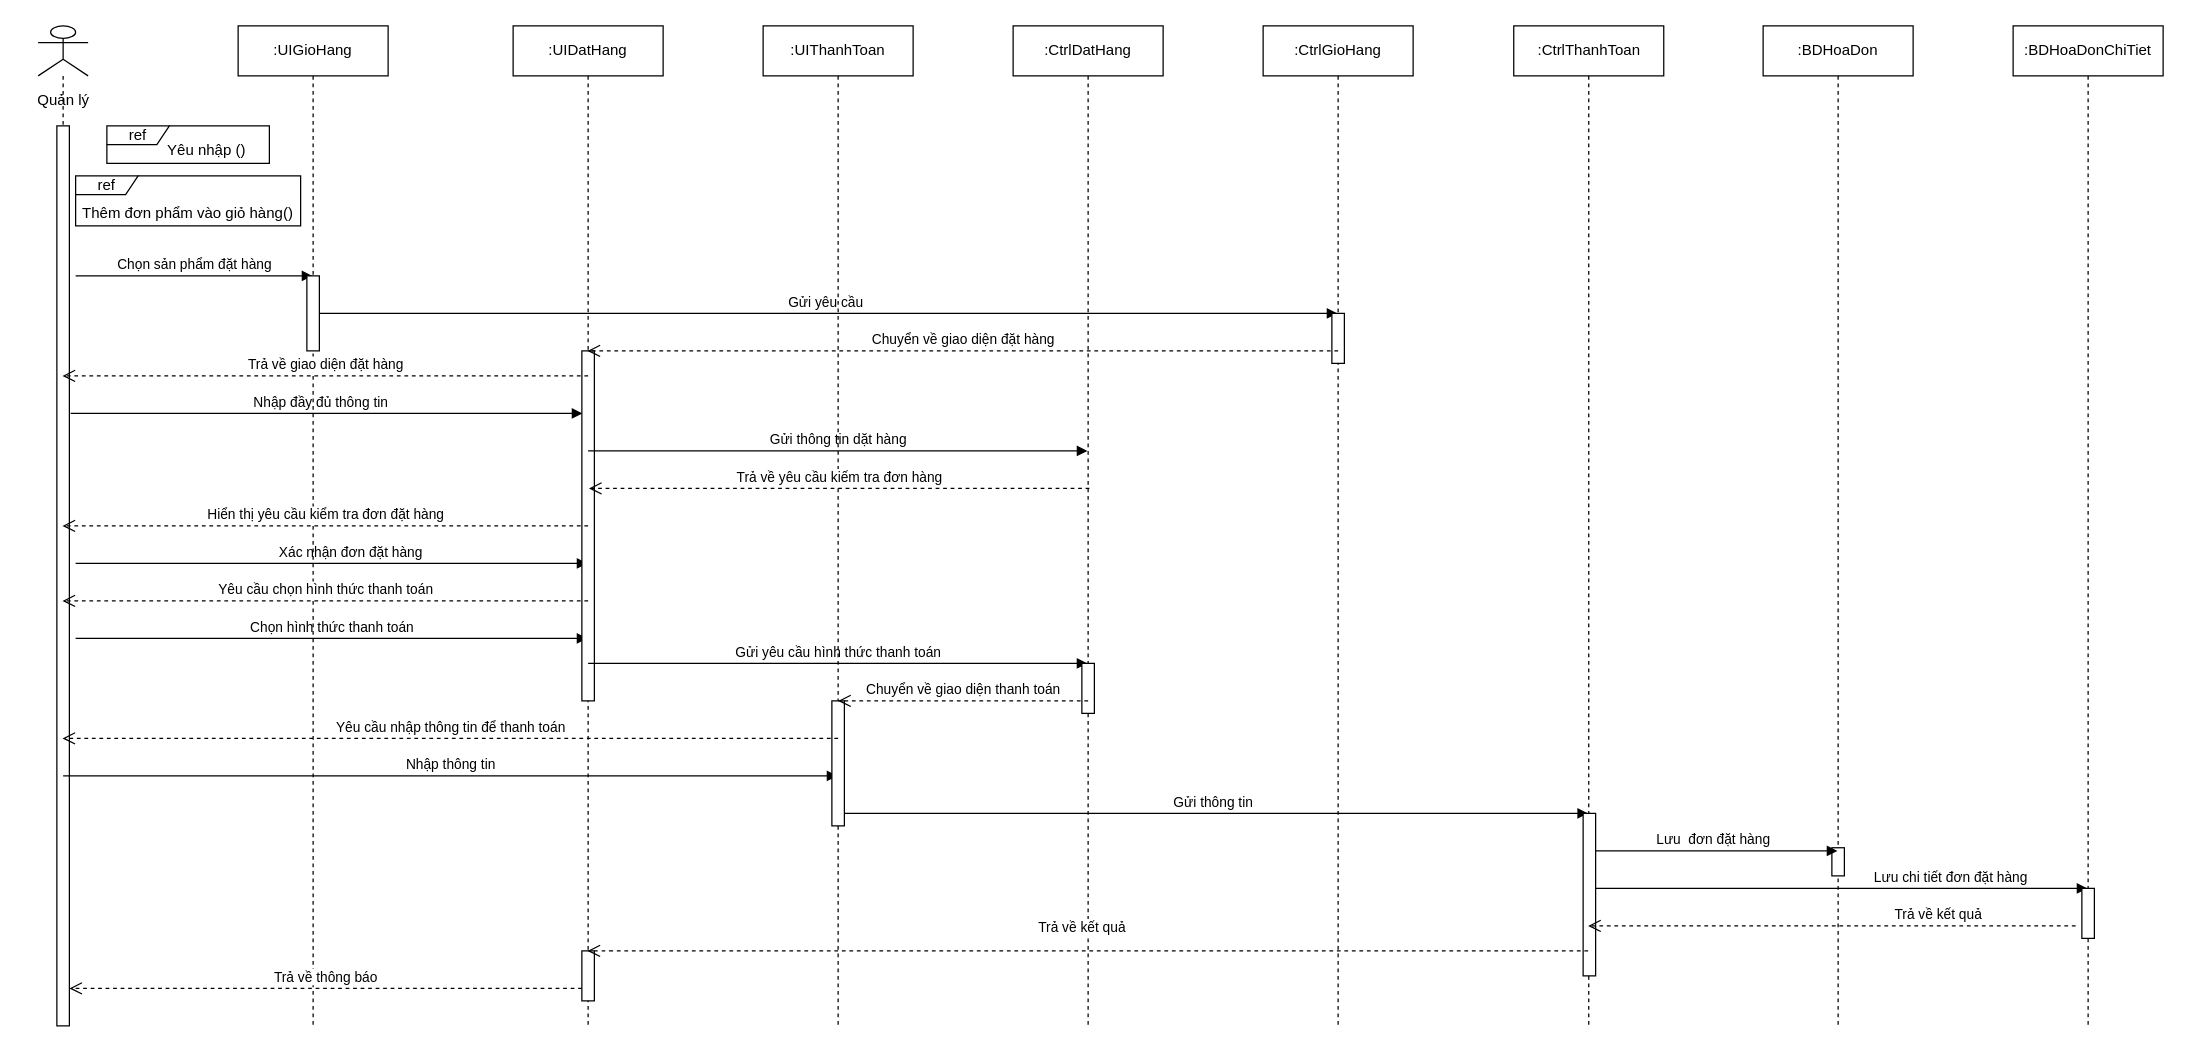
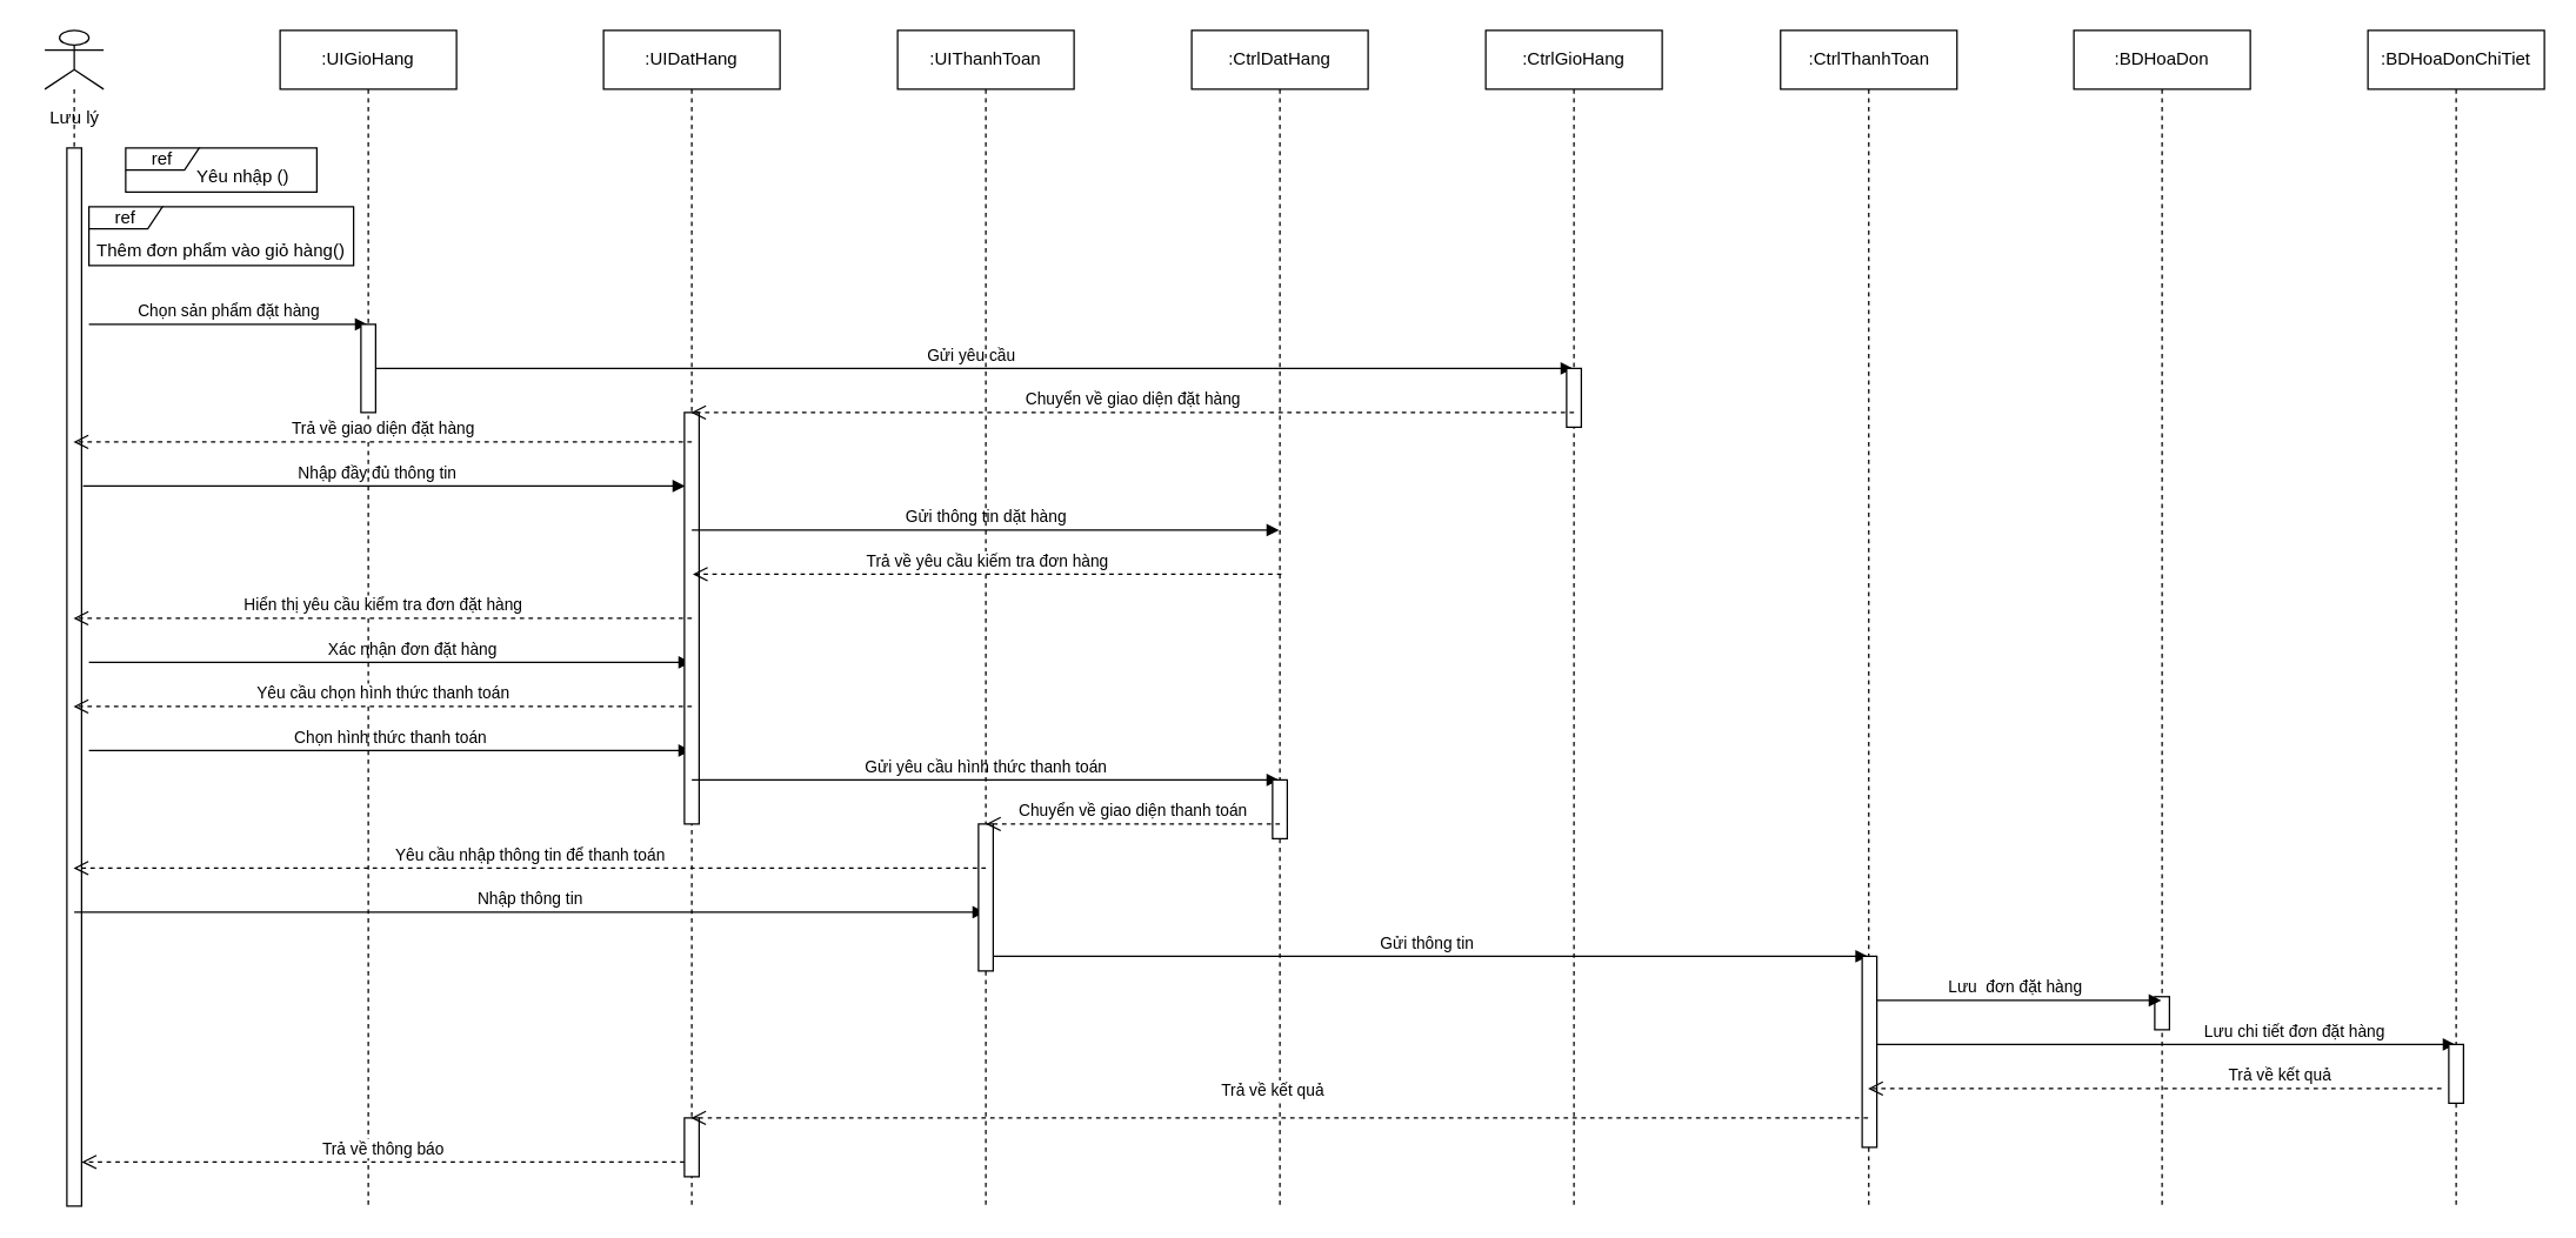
- <mxCell id="3" value="Quản lý" style="text;html=1;align=center;verticalAlign=middle;resizable=0;points=[];autosize=1;" vertex="1" parent="2"><mxGeometry x="-10" y="50" width="60" height="20" as="geometry" /></mxCell>
+ <mxCell id="3" value="Lưu lý" style="text;html=1;align=center;verticalAlign=middle;resizable=0;points=[];autosize=1;" vertex="1" parent="2"><mxGeometry x="-10" y="50" width="60" height="20" as="geometry" /></mxCell>
